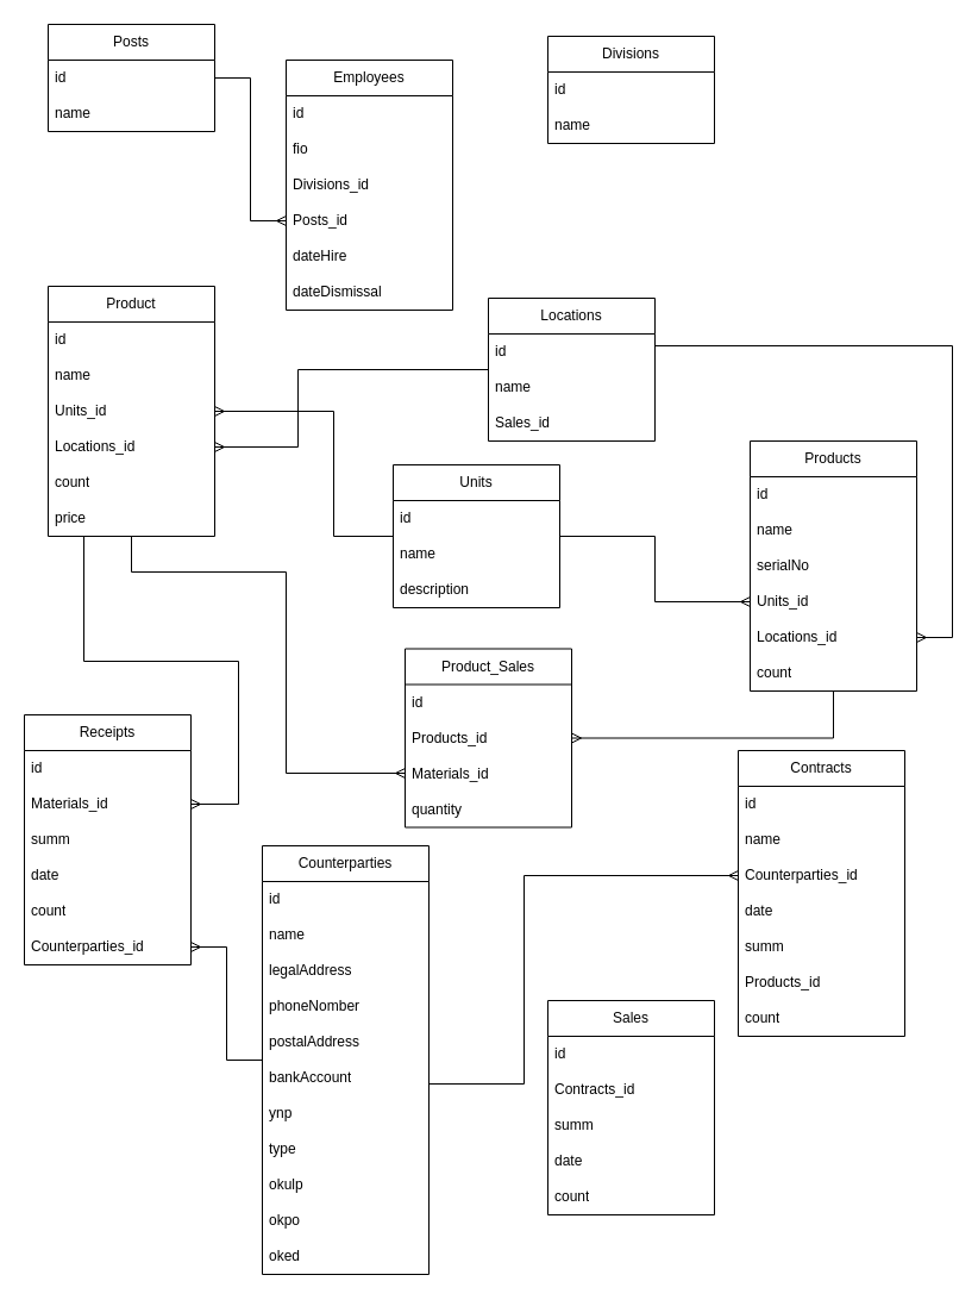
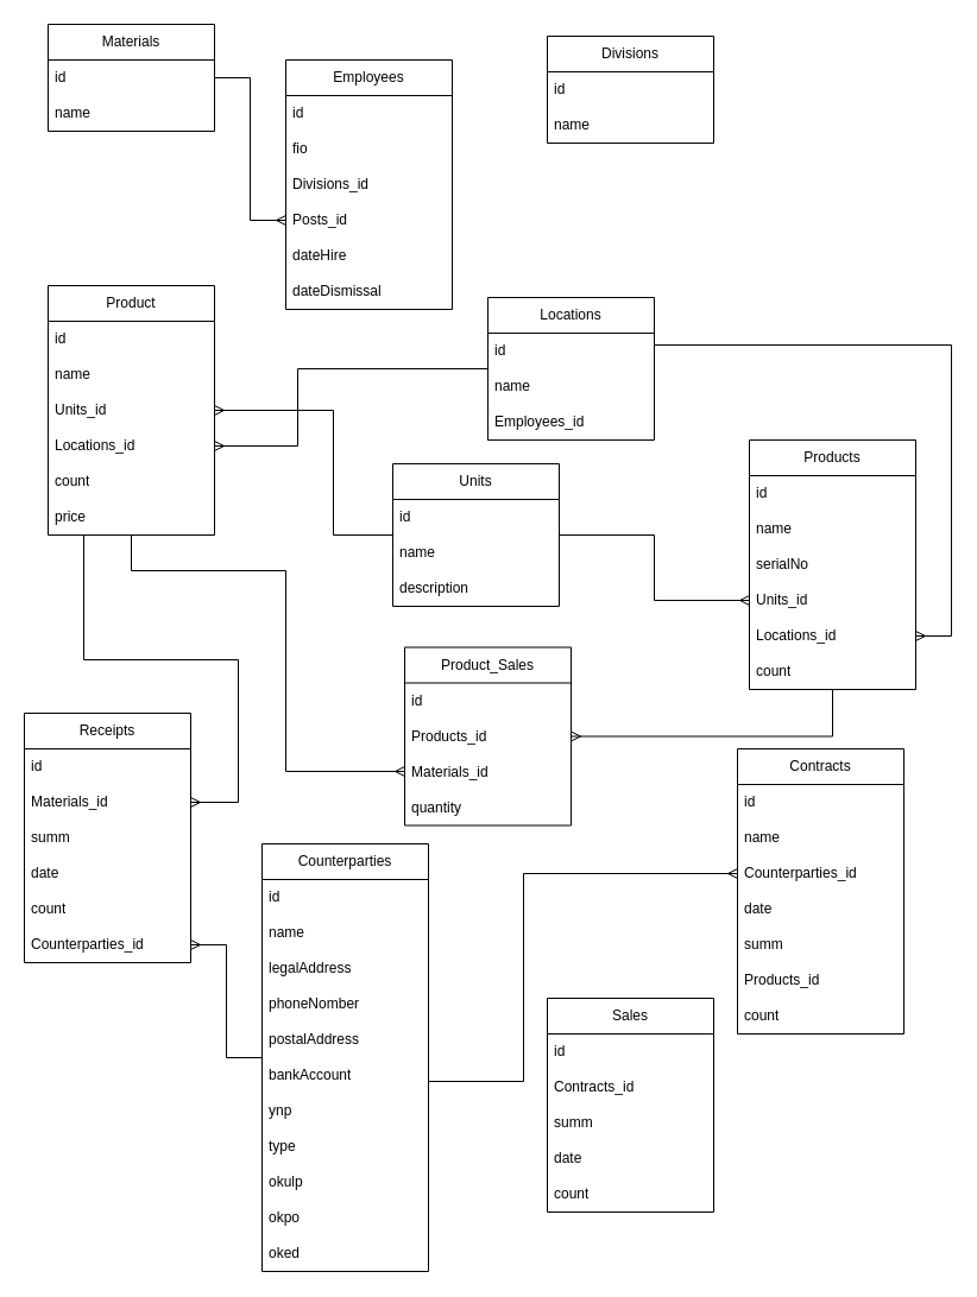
- <mxCell id="2" value="Posts" style="swimlane;fontStyle=0;childLayout=stackLayout;horizontal=1;startSize=30;horizontalStack=0;resizeParent=1;resizeParentMax=0;resizeLast=0;collapsible=1;marginBottom=0;whiteSpace=wrap;html=1;" vertex="1" parent="1"><mxGeometry x="40" y="20" width="140" height="90" as="geometry" /></mxCell>
+ <mxCell id="2" value="Materials" style="swimlane;fontStyle=0;childLayout=stackLayout;horizontal=1;startSize=30;horizontalStack=0;resizeParent=1;resizeParentMax=0;resizeLast=0;collapsible=1;marginBottom=0;whiteSpace=wrap;html=1;" vertex="1" parent="1"><mxGeometry x="40" y="20" width="140" height="90" as="geometry" /></mxCell>
- <mxCell id="20" value="Sales_id" style="text;strokeColor=none;fillColor=none;align=left;verticalAlign=middle;spacingLeft=4;spacingRight=4;overflow=hidden;points=[[0,0.5],[1,0.5]];portConstraint=eastwest;rotatable=0;whiteSpace=wrap;html=1;" vertex="1" parent="17"><mxGeometry y="90" width="140" height="30" as="geometry" /></mxCell>
+ <mxCell id="20" value="Employees_id" style="text;strokeColor=none;fillColor=none;align=left;verticalAlign=middle;spacingLeft=4;spacingRight=4;overflow=hidden;points=[[0,0.5],[1,0.5]];portConstraint=eastwest;rotatable=0;whiteSpace=wrap;html=1;" vertex="1" parent="17"><mxGeometry y="90" width="140" height="30" as="geometry" /></mxCell>
